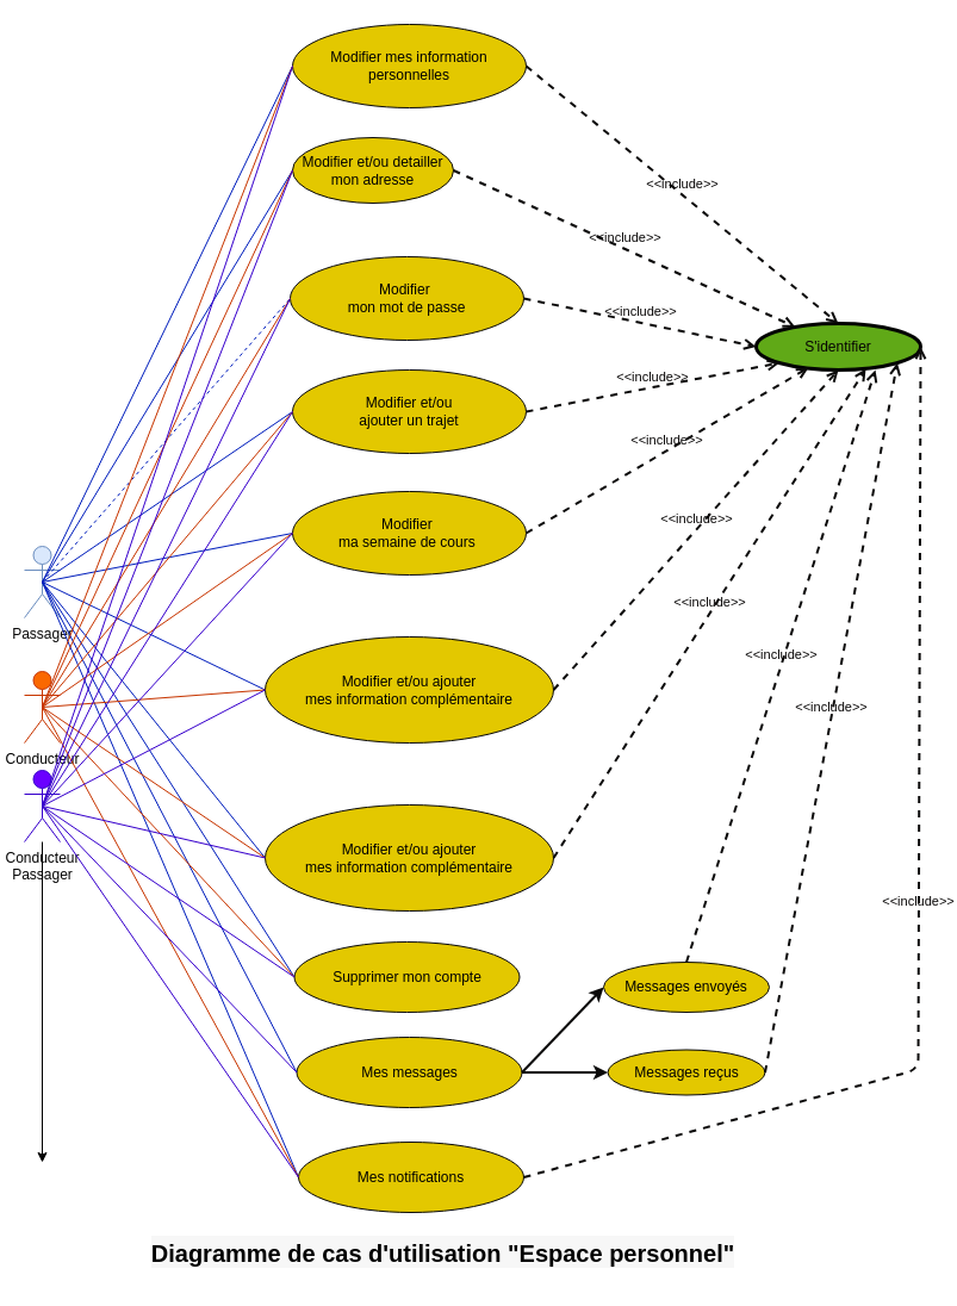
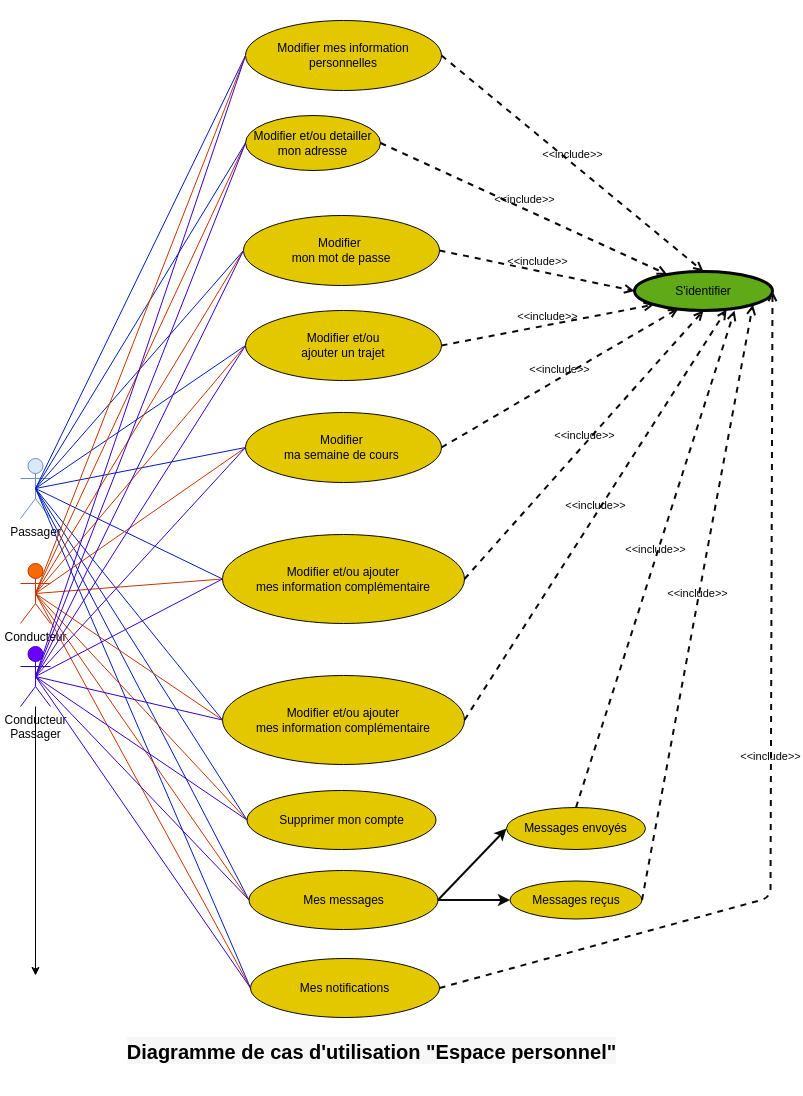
- <mxCell id="19" value="" style="endArrow=none;html=1;fontColor=#060404;exitX=0.5;exitY=0.5;exitDx=0;exitDy=0;exitPerimeter=0;entryX=0;entryY=0.5;entryDx=0;entryDy=0;fillColor=#0050ef;strokeColor=#001DBC;dashed=1;" edge="1" parent="1" source="2" target="7"><mxGeometry width="50" height="50" relative="1" as="geometry"><mxPoint x="55" y="234" as="sourcePoint" /><mxPoint x="303" y="190" as="targetPoint" /></mxGeometry></mxCell>
+ <mxCell id="19" value="" style="endArrow=none;html=1;fontColor=#060404;exitX=0.5;exitY=0.5;exitDx=0;exitDy=0;exitPerimeter=0;entryX=0;entryY=0.5;entryDx=0;entryDy=0;fillColor=#0050ef;strokeColor=#001DBC;" edge="1" parent="1" source="2" target="7"><mxGeometry width="50" height="50" relative="1" as="geometry"><mxPoint x="55" y="234" as="sourcePoint" /><mxPoint x="303" y="190" as="targetPoint" /></mxGeometry></mxCell>
+ <mxCell id="35" value="" style="endArrow=none;html=1;fontColor=#070303;exitX=0.5;exitY=0.5;exitDx=0;exitDy=0;exitPerimeter=0;fillColor=#fa6800;strokeColor=#C73500;entryX=0;entryY=0.5;entryDx=0;entryDy=0;" edge="1" parent="1" source="3" target="12"><mxGeometry width="50" height="50" relative="1" as="geometry"><mxPoint x="81" y="555" as="sourcePoint" /><mxPoint x="383.503" y="274.749" as="targetPoint" /></mxGeometry></mxCell>
